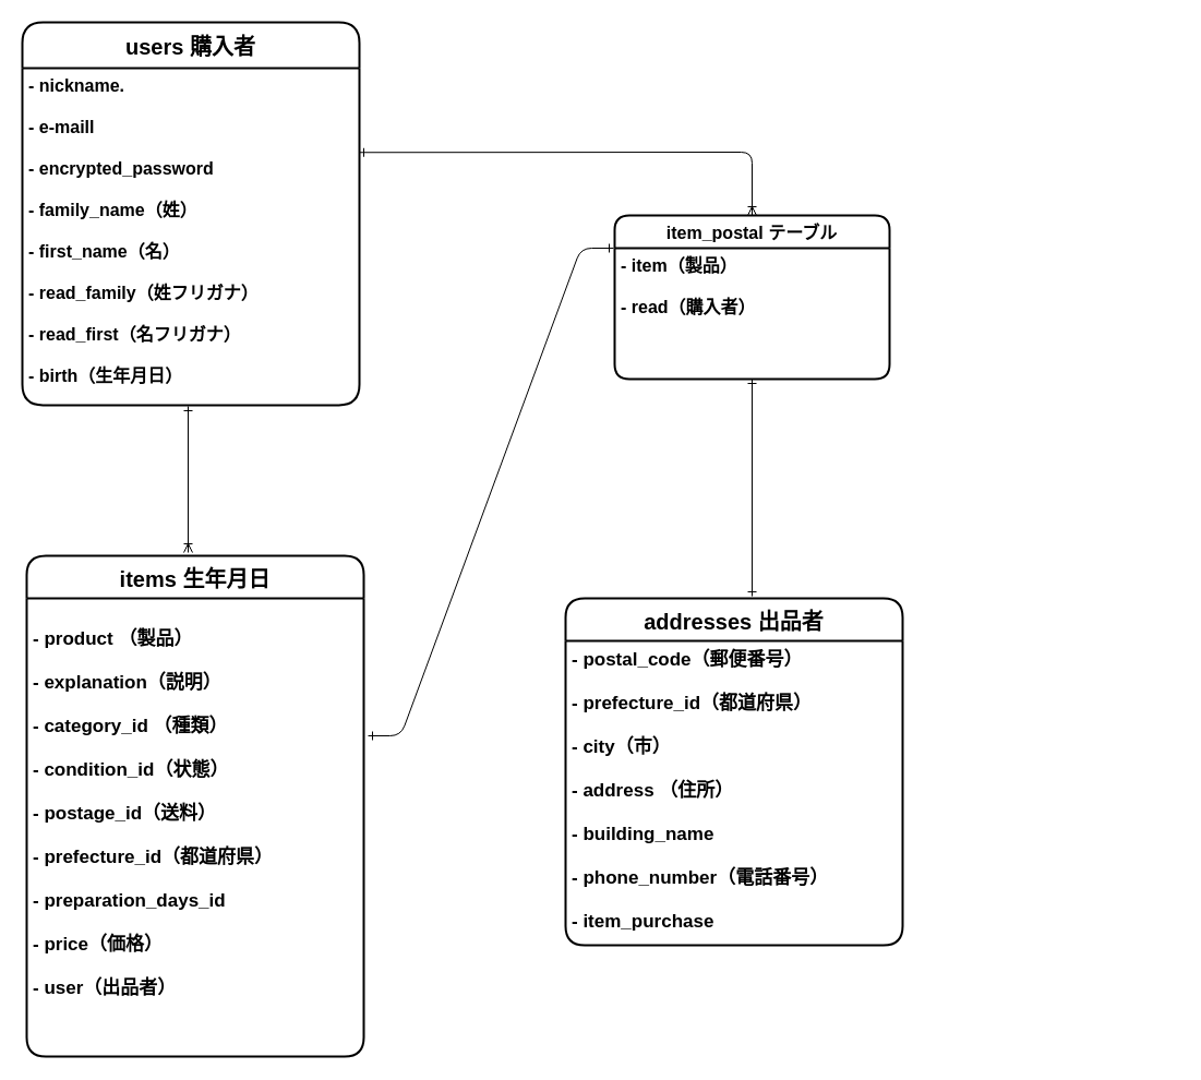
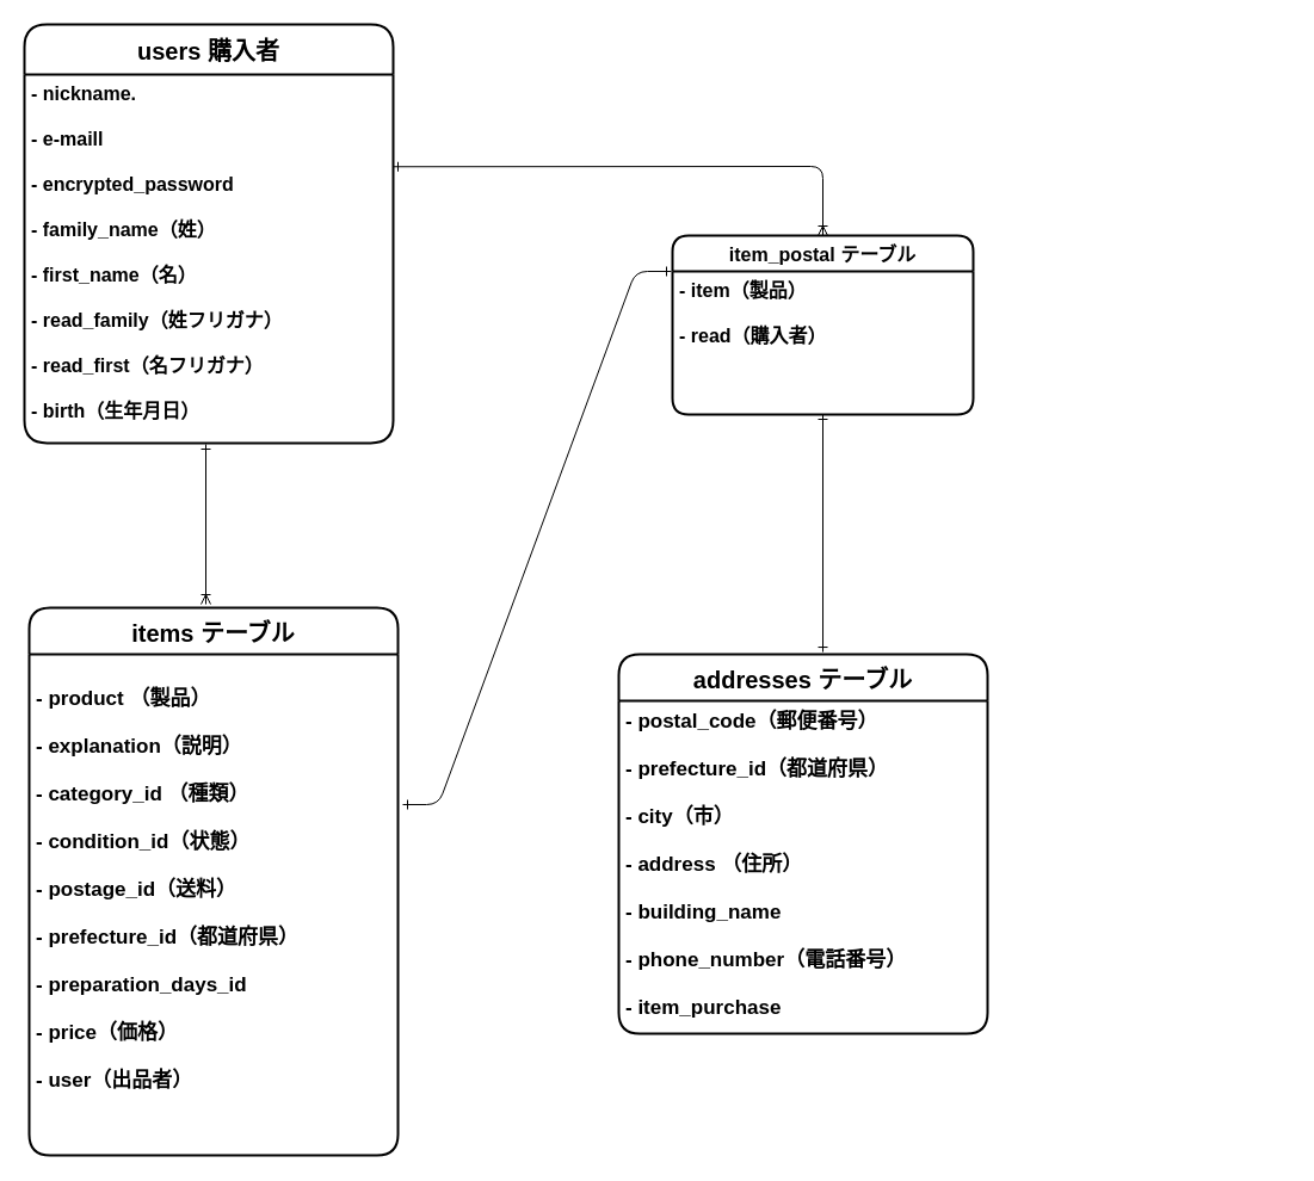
- <mxCell id="5" value="items 生年月日" style="swimlane;childLayout=stackLayout;horizontal=1;startSize=39;horizontalStack=0;rounded=1;fontSize=20;fontStyle=1;strokeWidth=2;resizeParent=0;resizeLast=1;shadow=0;dashed=0;align=center;" parent="1" vertex="1"><mxGeometry x="24" y="509" width="309" height="459" as="geometry" /></mxCell>
+ <mxCell id="5" value="items テーブル" style="swimlane;childLayout=stackLayout;horizontal=1;startSize=39;horizontalStack=0;rounded=1;fontSize=20;fontStyle=1;strokeWidth=2;resizeParent=0;resizeLast=1;shadow=0;dashed=0;align=center;" parent="1" vertex="1"><mxGeometry x="24" y="509" width="309" height="459" as="geometry" /></mxCell>
- <mxCell id="12" value="addresses 出品者" style="swimlane;childLayout=stackLayout;horizontal=1;startSize=39;horizontalStack=0;rounded=1;fontSize=20;fontStyle=1;strokeWidth=2;resizeParent=0;resizeLast=1;shadow=0;dashed=0;align=center;" parent="1" vertex="1"><mxGeometry x="518" y="548" width="309" height="318" as="geometry" /></mxCell>
+ <mxCell id="12" value="addresses テーブル" style="swimlane;childLayout=stackLayout;horizontal=1;startSize=39;horizontalStack=0;rounded=1;fontSize=20;fontStyle=1;strokeWidth=2;resizeParent=0;resizeLast=1;shadow=0;dashed=0;align=center;" parent="1" vertex="1"><mxGeometry x="518" y="548" width="309" height="318" as="geometry" /></mxCell>
